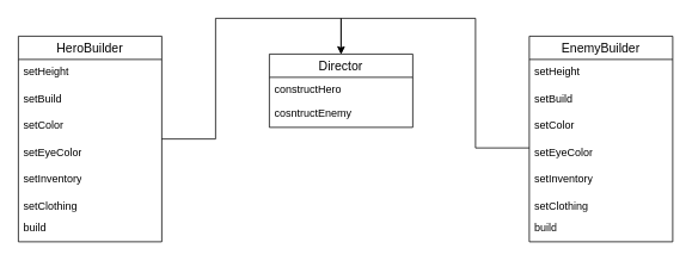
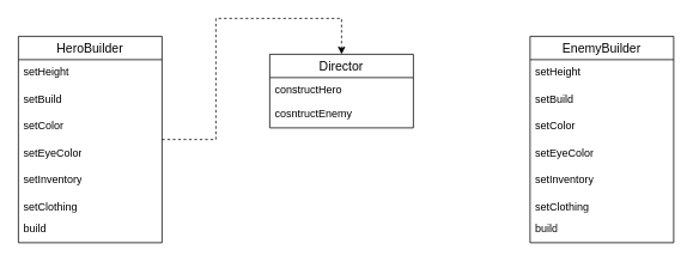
- <mxCell id="2" style="edgeStyle=orthogonalEdgeStyle;rounded=0;orthogonalLoop=1;jettySize=auto;html=1;entryX=0.5;entryY=0;entryDx=0;entryDy=0;" edge="1" parent="1" source="3" target="20"><mxGeometry relative="1" as="geometry" /></mxCell>
+ <mxCell id="2" style="edgeStyle=orthogonalEdgeStyle;rounded=0;orthogonalLoop=1;jettySize=auto;html=1;entryX=0.5;entryY=0;entryDx=0;entryDy=0;dashed=1;" edge="1" parent="1" source="3" target="20"><mxGeometry relative="1" as="geometry" /></mxCell>
- <mxCell id="11" style="edgeStyle=orthogonalEdgeStyle;rounded=0;orthogonalLoop=1;jettySize=auto;html=1;entryX=0.5;entryY=0;entryDx=0;entryDy=0;" edge="1" parent="1" source="12" target="20"><mxGeometry relative="1" as="geometry"><Array as="points"><mxPoint x="530" y="165" /><mxPoint x="530" y="20" /><mxPoint x="380" y="20" /></Array></mxGeometry></mxCell>
